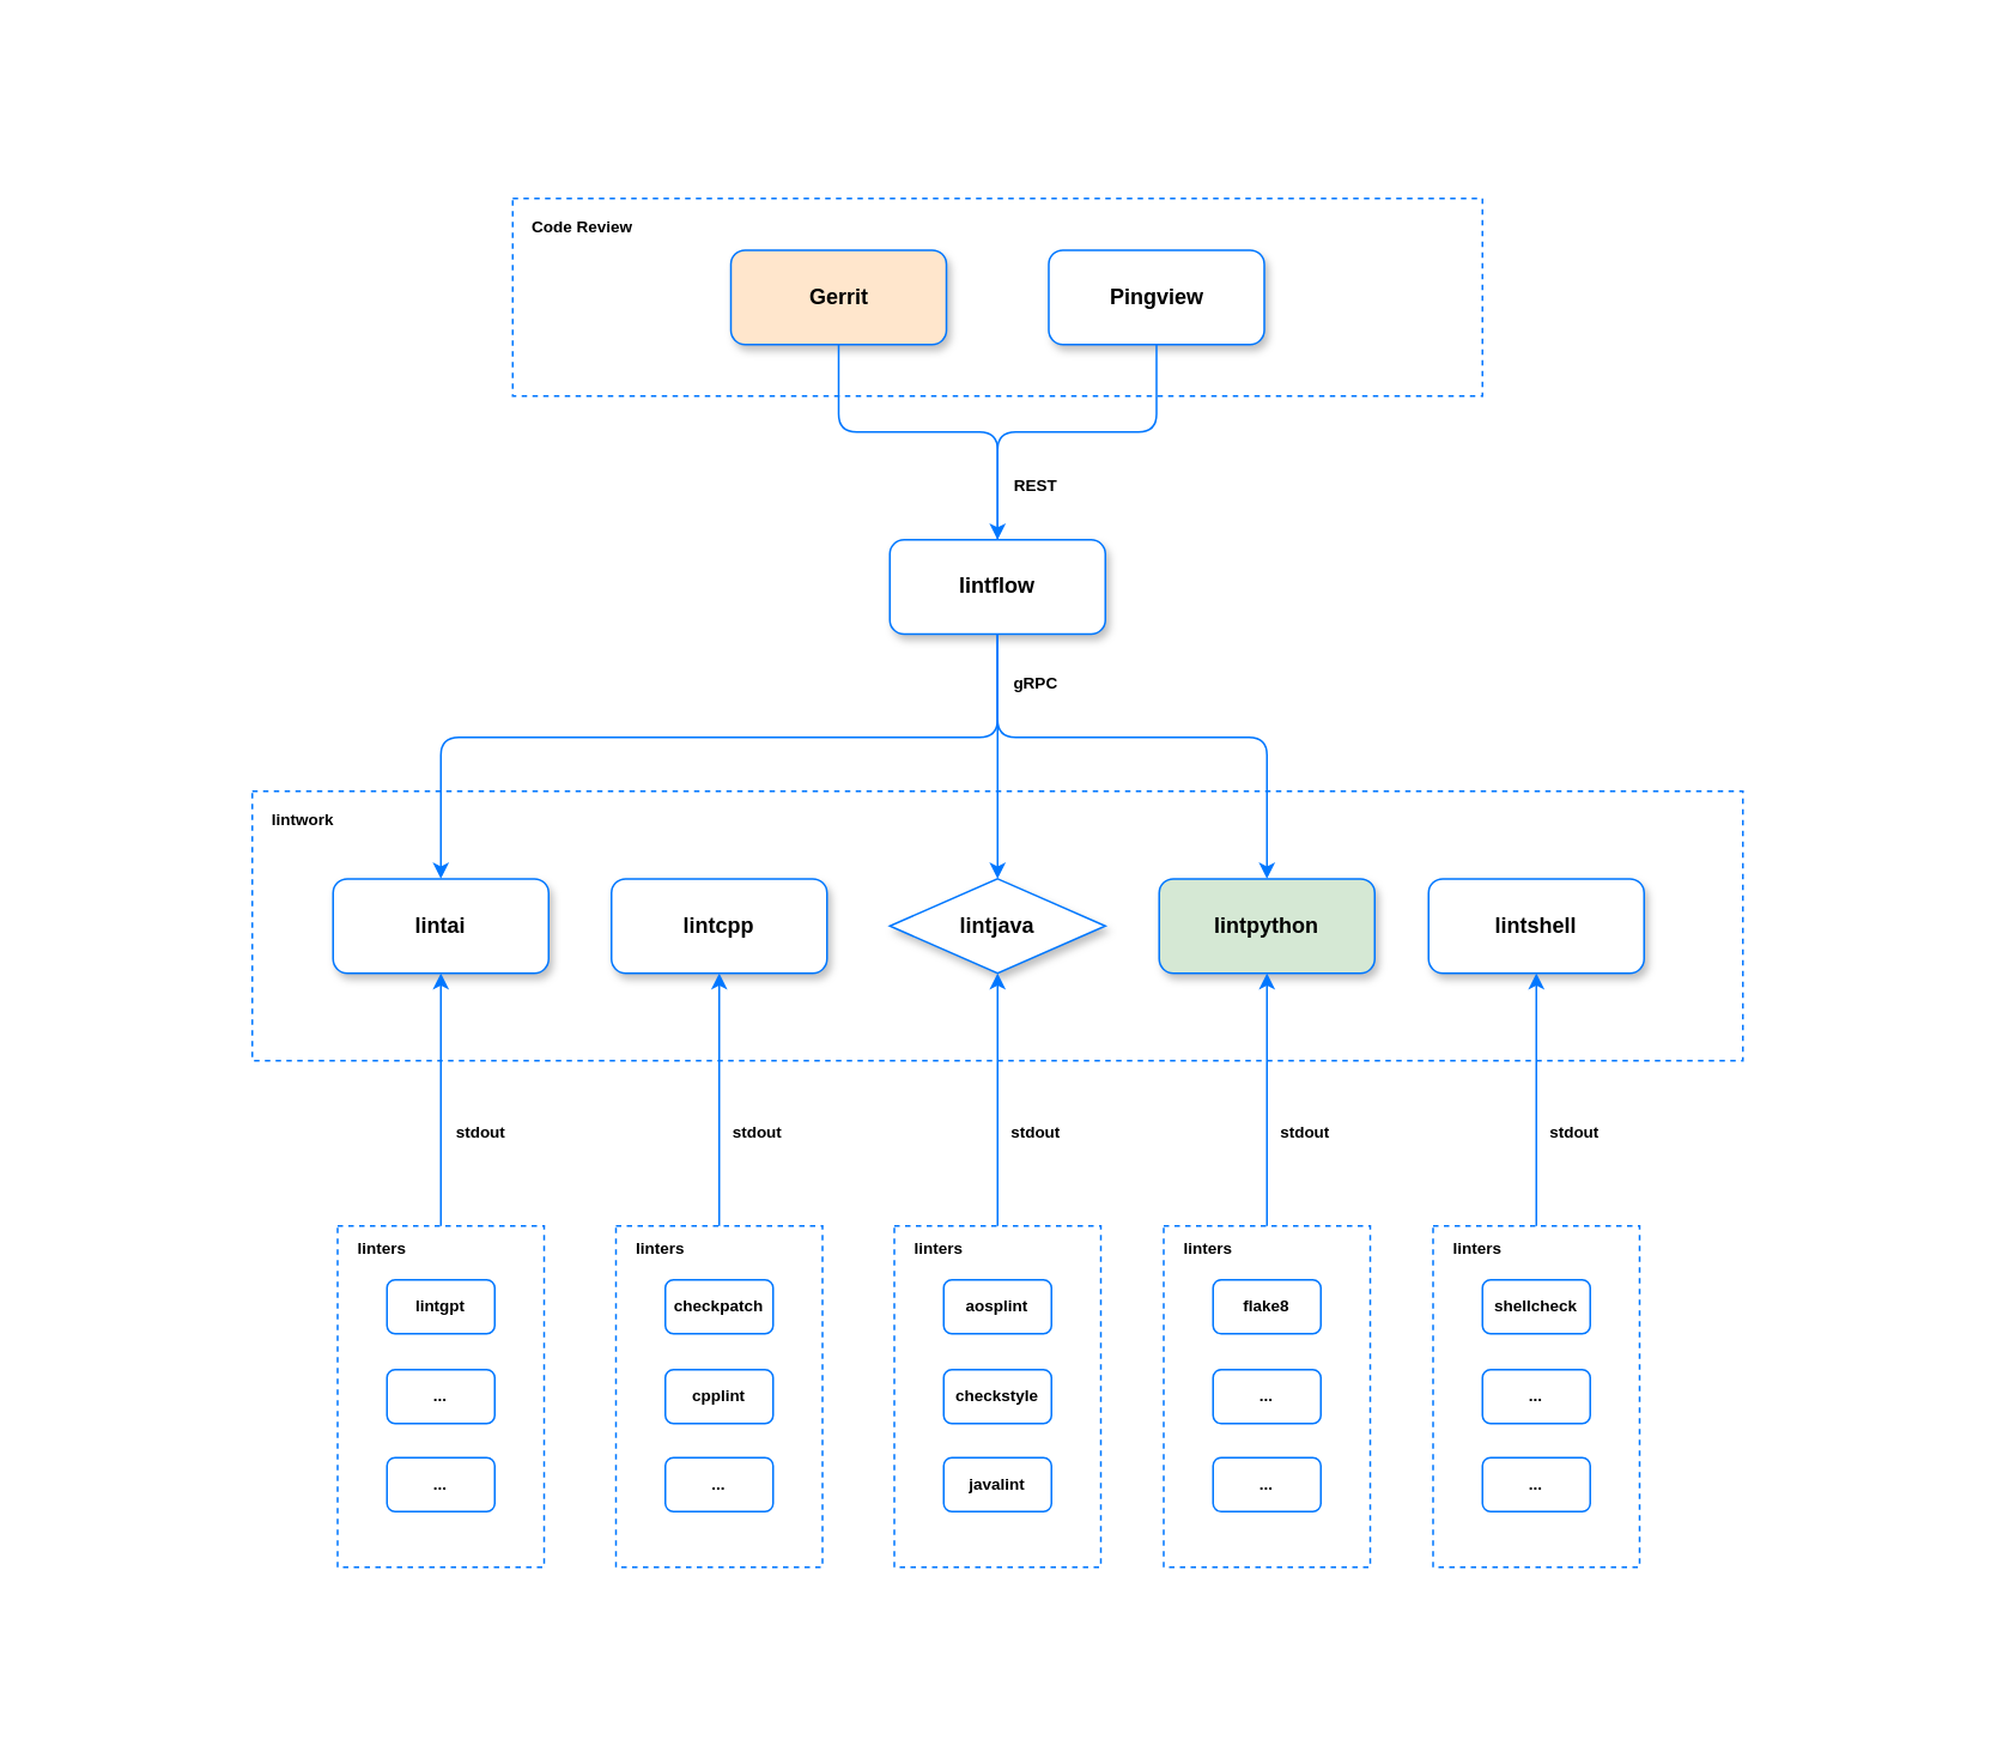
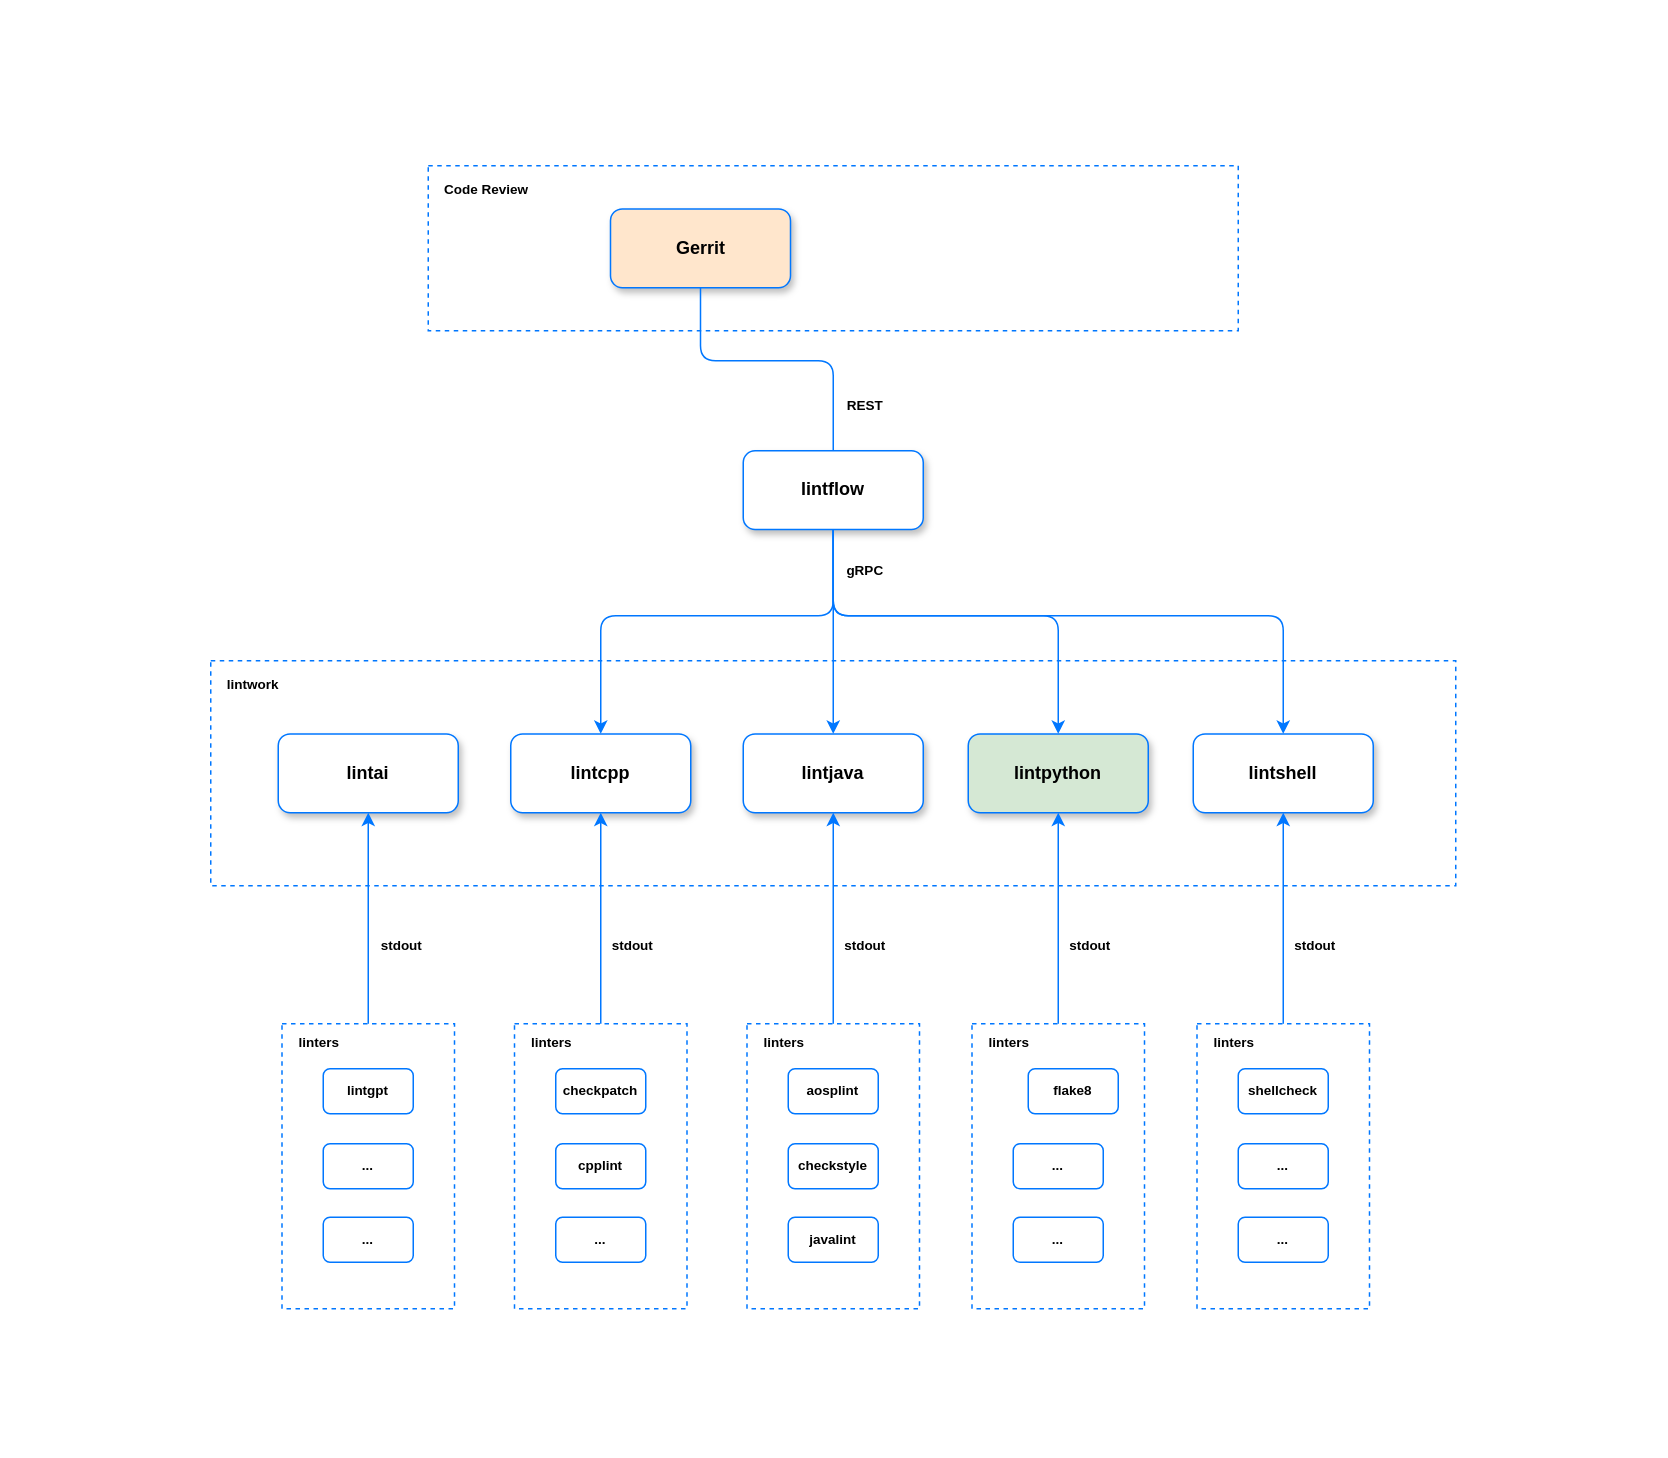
- <mxCell id="6" value="&lt;span&gt;Pingview&lt;/span&gt;" style="rounded=1;whiteSpace=wrap;html=1;shadow=1;strokeColor=#0077FF;fontStyle=1" parent="1" vertex="1"><mxGeometry x="583.5" y="138.75" width="120" height="52.5" as="geometry" /></mxCell>
- <mxCell id="9" value="" style="edgeStyle=elbowEdgeStyle;elbow=vertical;html=1;rounded=1;curved=0;sourcePerimeterSpacing=0;targetPerimeterSpacing=0;startSize=6;endSize=6;fontSize=9;exitX=0.5;exitY=1;exitDx=0;exitDy=0;entryX=0.5;entryY=0;entryDx=0;entryDy=0;strokeColor=#0077FF;" parent="1" source="6" target="7" edge="1"><mxGeometry relative="1" as="geometry"><mxPoint x="476.5" y="231.25" as="sourcePoint" /><mxPoint x="565" y="310" as="targetPoint" /><Array as="points"><mxPoint x="605" y="240" /></Array></mxGeometry></mxCell>
- <mxCell id="17" value="" style="edgeStyle=elbowEdgeStyle;elbow=vertical;html=1;rounded=1;curved=0;sourcePerimeterSpacing=0;targetPerimeterSpacing=0;startSize=6;endSize=6;fontSize=9;exitX=0.5;exitY=1;exitDx=0;exitDy=0;entryX=0.5;entryY=0;entryDx=0;entryDy=0;strokeColor=#0077FF;" parent="1" source="7" target="12" edge="1"><mxGeometry relative="1" as="geometry"><mxPoint x="653.5" y="231.25" as="sourcePoint" /><mxPoint x="565" y="310" as="targetPoint" /><Array as="points"><mxPoint x="405" y="410" /></Array></mxGeometry></mxCell>
+ <mxCell id="21" value="" style="edgeStyle=elbowEdgeStyle;elbow=vertical;html=1;rounded=1;curved=0;sourcePerimeterSpacing=0;targetPerimeterSpacing=0;startSize=6;endSize=6;fontSize=9;exitX=0.5;exitY=1;exitDx=0;exitDy=0;entryX=0.5;entryY=0;entryDx=0;entryDy=0;strokeColor=#0077FF;" parent="1" source="7" target="16" edge="1"><mxGeometry relative="1" as="geometry"><mxPoint x="565" y="362.5" as="sourcePoint" /><mxPoint x="715" y="468.75" as="targetPoint" /><Array as="points"><mxPoint x="715" y="410" /></Array></mxGeometry></mxCell>
+ <mxCell id="18" value="" style="edgeStyle=elbowEdgeStyle;elbow=vertical;html=1;rounded=1;curved=0;sourcePerimeterSpacing=0;targetPerimeterSpacing=0;startSize=6;endSize=6;fontSize=9;exitX=0.5;exitY=1;exitDx=0;exitDy=0;entryX=0.5;entryY=0;entryDx=0;entryDy=0;strokeColor=#0077FF;" parent="1" source="7" target="13" edge="1"><mxGeometry relative="1" as="geometry"><mxPoint x="565" y="362.5" as="sourcePoint" /><mxPoint x="255" y="468.75" as="targetPoint" /><Array as="points"><mxPoint x="475" y="410" /></Array></mxGeometry></mxCell>
- <mxCell id="14" value="&lt;span&gt;lintjava&lt;br&gt;&lt;/span&gt;" style="rhombus;whiteSpace=wrap;html=1;shadow=1;strokeColor=#0077FF;fontStyle=1;" parent="1" vertex="1"><mxGeometry x="495" y="488.75" width="120" height="52.5" as="geometry" /></mxCell>
+ <mxCell id="14" value="&lt;span&gt;lintjava&lt;br&gt;&lt;/span&gt;" style="rounded=1;whiteSpace=wrap;html=1;shadow=1;strokeColor=#0077FF;fontStyle=1" parent="1" vertex="1"><mxGeometry x="495" y="488.75" width="120" height="52.5" as="geometry" /></mxCell>
- <mxCell id="39" value="&lt;span&gt;flake8&lt;/span&gt;" style="text;html=1;strokeColor=#0077FF;fillColor=none;align=center;verticalAlign=middle;whiteSpace=wrap;rounded=1;shadow=0;fontSize=9;fontStyle=1" parent="1" vertex="1"><mxGeometry x="675" y="712" width="60" height="30" as="geometry" /></mxCell>
+ <mxCell id="39" value="&lt;span&gt;flake8&lt;/span&gt;" style="text;html=1;strokeColor=#0077FF;fillColor=none;align=center;verticalAlign=middle;whiteSpace=wrap;rounded=1;shadow=0;fontSize=9;fontStyle=1" parent="1" vertex="1"><mxGeometry x="685" y="712" width="60" height="30" as="geometry" /></mxCell>
